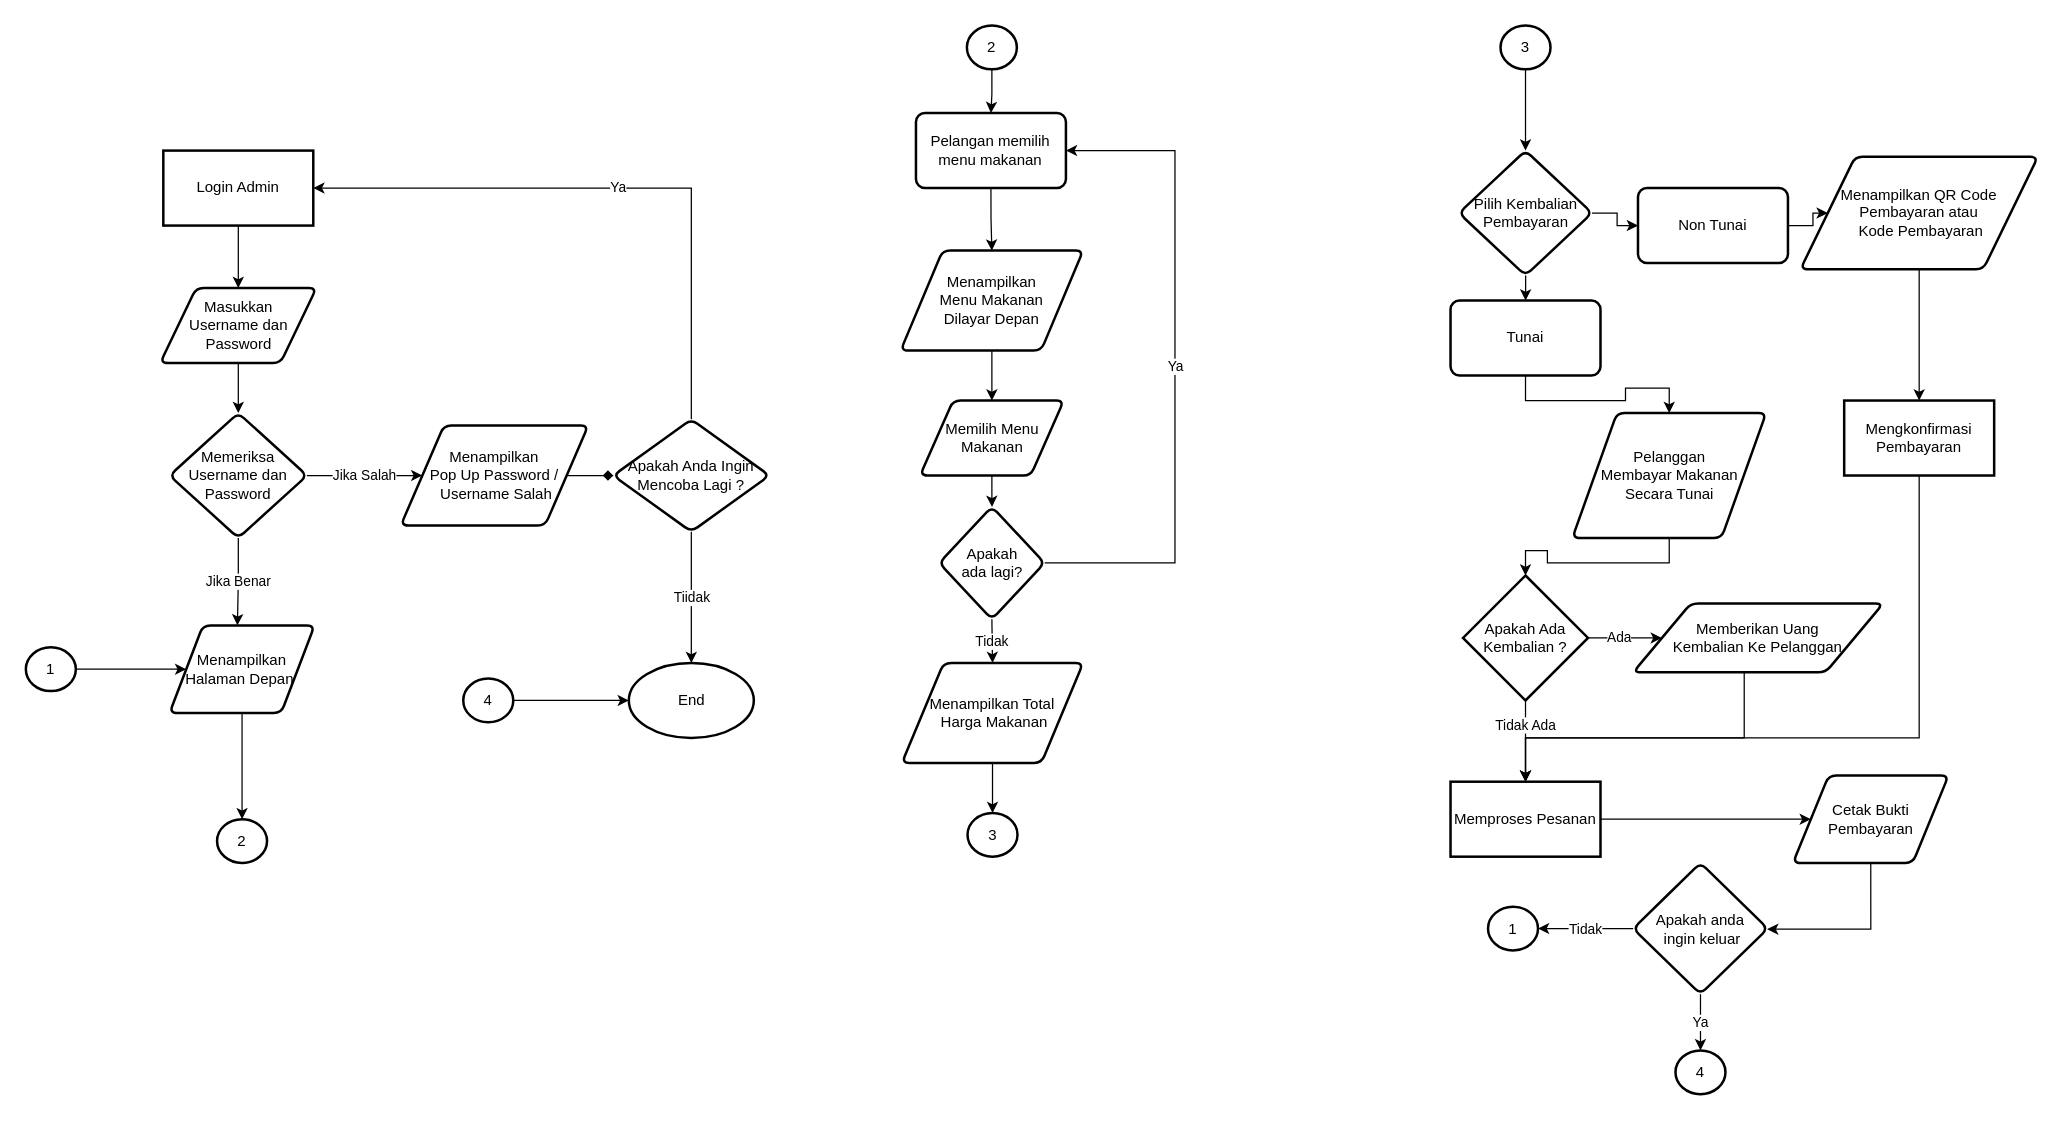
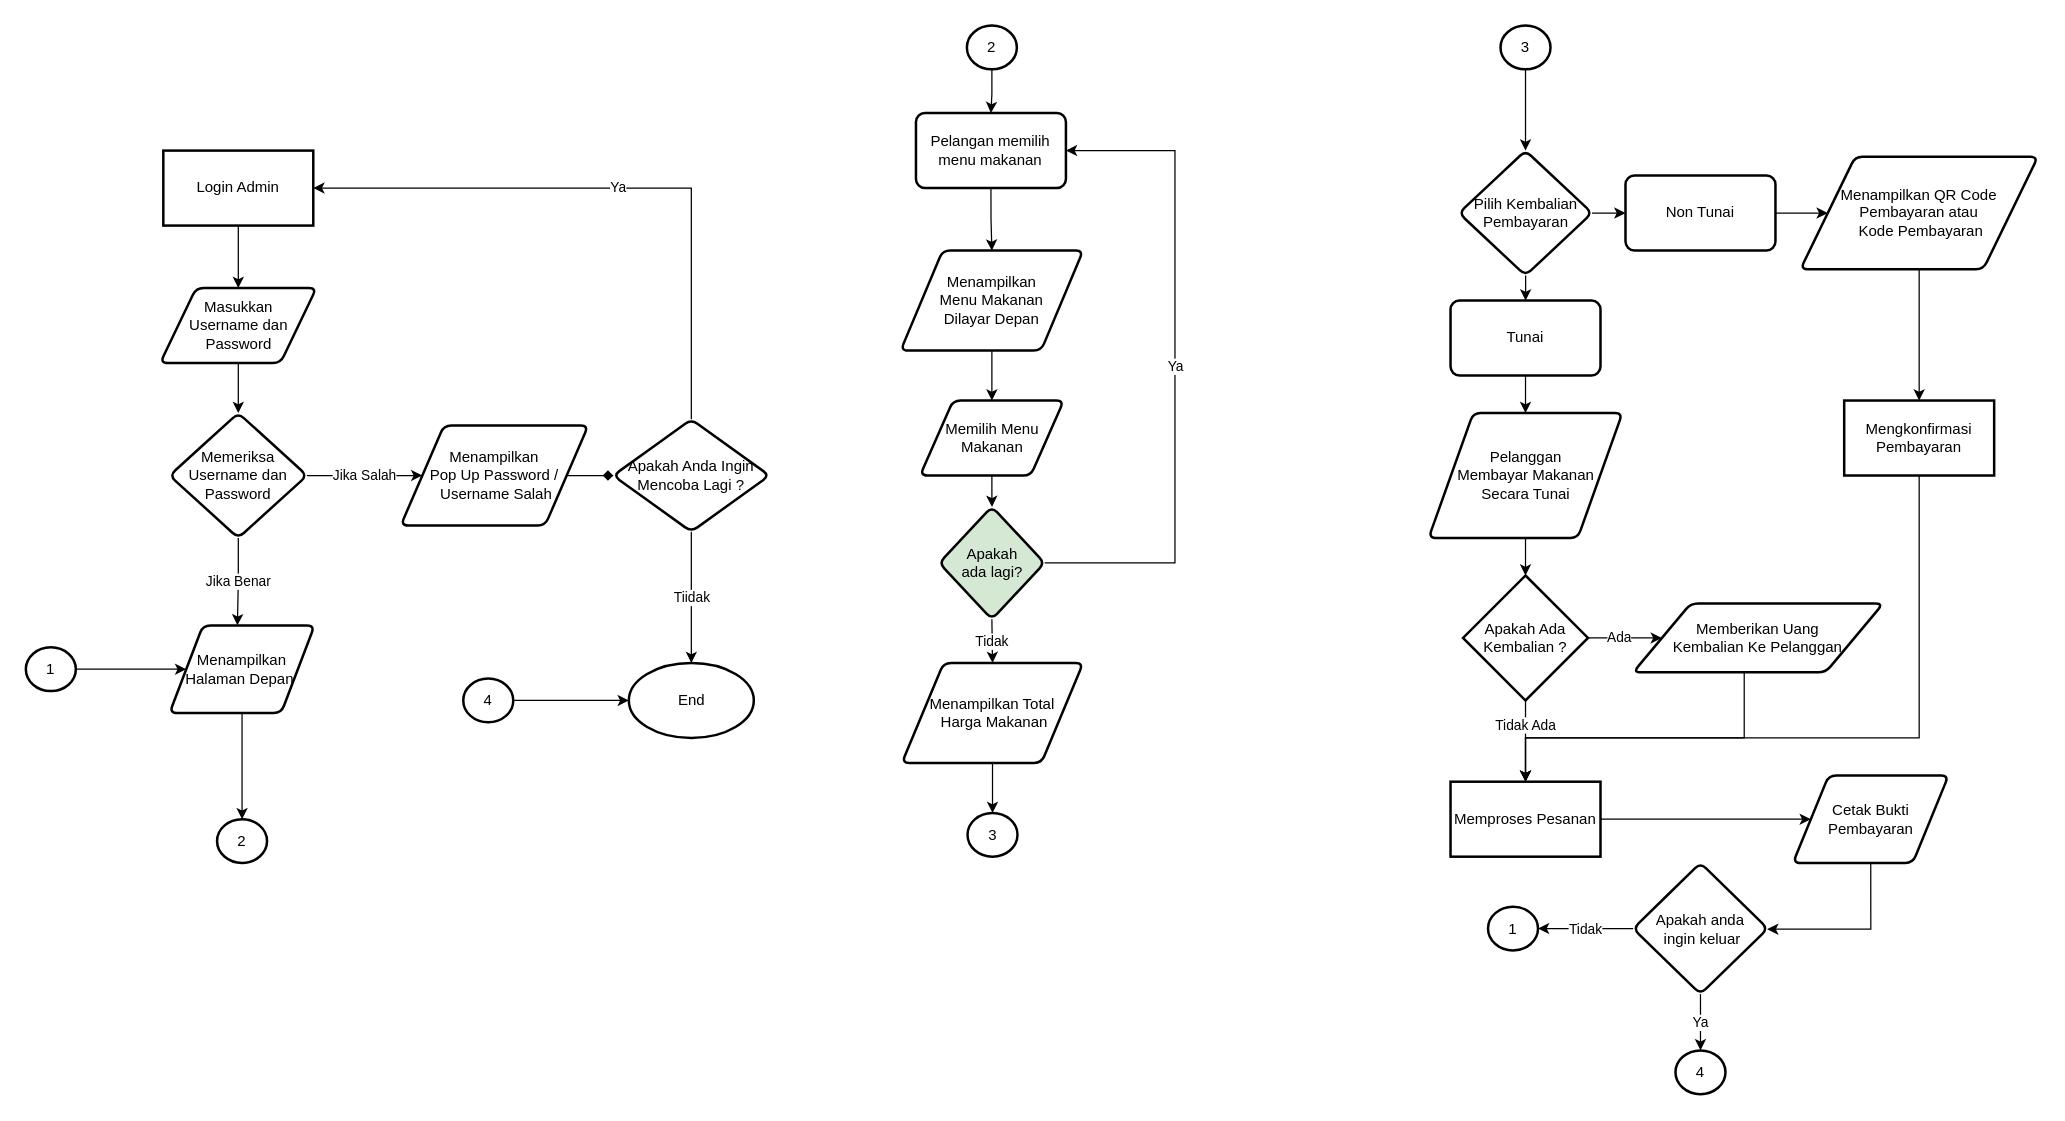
- <mxCell id="34" value="Non Tunai" style="whiteSpace=wrap;html=1;strokeWidth=2;rounded=1;arcSize=12;" vertex="1" parent="1"><mxGeometry x="1310" y="150" width="120" height="60" as="geometry" /></mxCell>
+ <mxCell id="34" value="Non Tunai" style="whiteSpace=wrap;html=1;strokeWidth=2;rounded=1;arcSize=12;" vertex="1" parent="1"><mxGeometry x="1300" y="140" width="120" height="60" as="geometry" /></mxCell>
- <mxCell id="38" value="Pelanggan &lt;br&gt;Membayar Makanan &lt;br&gt;Secara Tunai" style="shape=parallelogram;html=1;strokeWidth=2;perimeter=parallelogramPerimeter;whiteSpace=wrap;rounded=1;arcSize=12;size=0.23;" vertex="1" parent="1"><mxGeometry x="1257.5" y="330" width="155" height="100" as="geometry" /></mxCell>
+ <mxCell id="38" value="Pelanggan &lt;br&gt;Membayar Makanan &lt;br&gt;Secara Tunai" style="shape=parallelogram;html=1;strokeWidth=2;perimeter=parallelogramPerimeter;whiteSpace=wrap;rounded=1;arcSize=12;size=0.23;" vertex="1" parent="1"><mxGeometry x="1142.5" y="330" width="155" height="100" as="geometry" /></mxCell>
- <mxCell id="19" value="Apakah &lt;br&gt;ada lagi?" style="rhombus;whiteSpace=wrap;html=1;strokeWidth=2;rounded=1;arcSize=12;" vertex="1" parent="1"><mxGeometry x="750.75" y="405" width="84.5" height="90" as="geometry" /></mxCell>
+ <mxCell id="19" value="Apakah &lt;br&gt;ada lagi?" style="rhombus;whiteSpace=wrap;html=1;strokeWidth=2;rounded=1;arcSize=12;fillColor=#d5e8d4;" vertex="1" parent="1"><mxGeometry x="750.75" y="405" width="84.5" height="90" as="geometry" /></mxCell>
